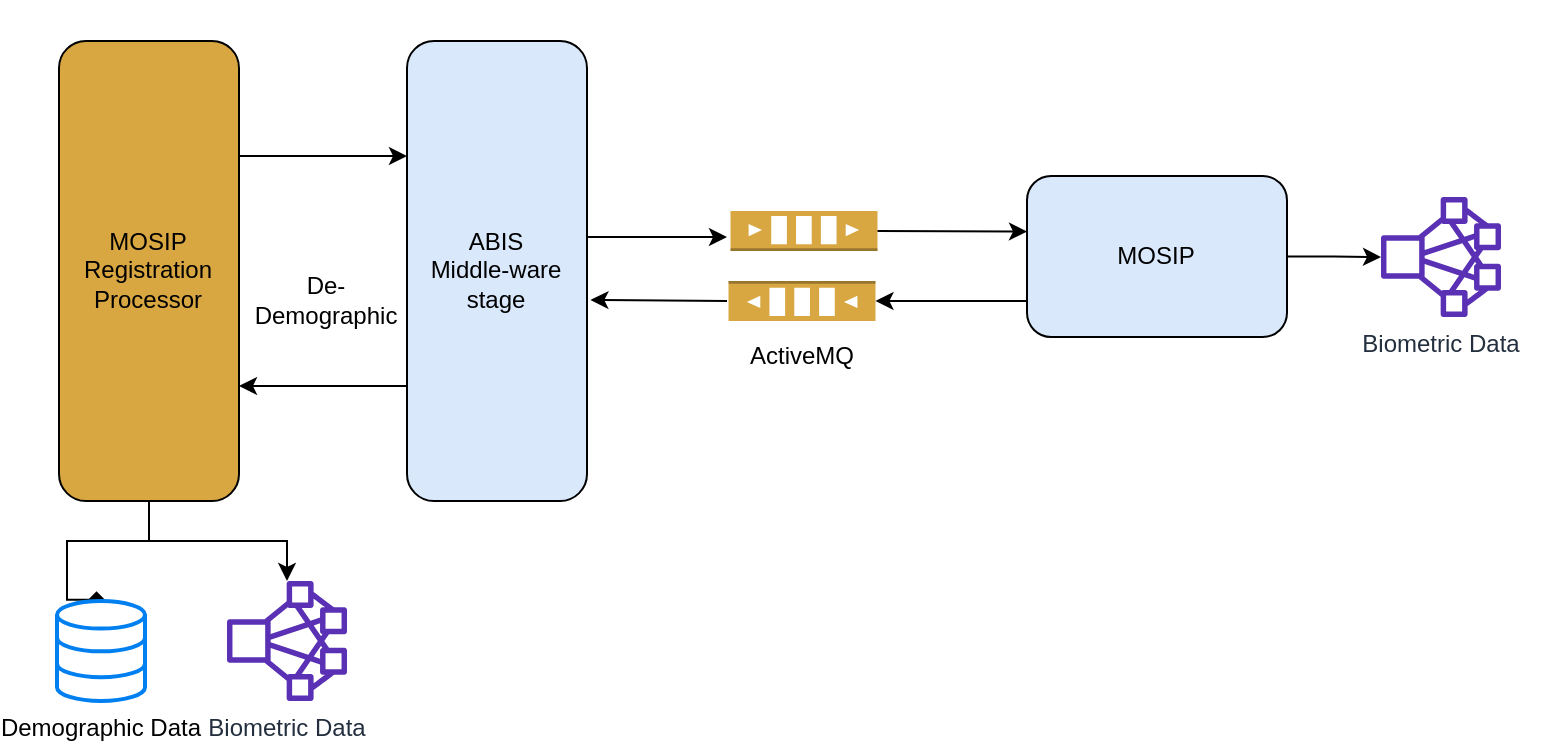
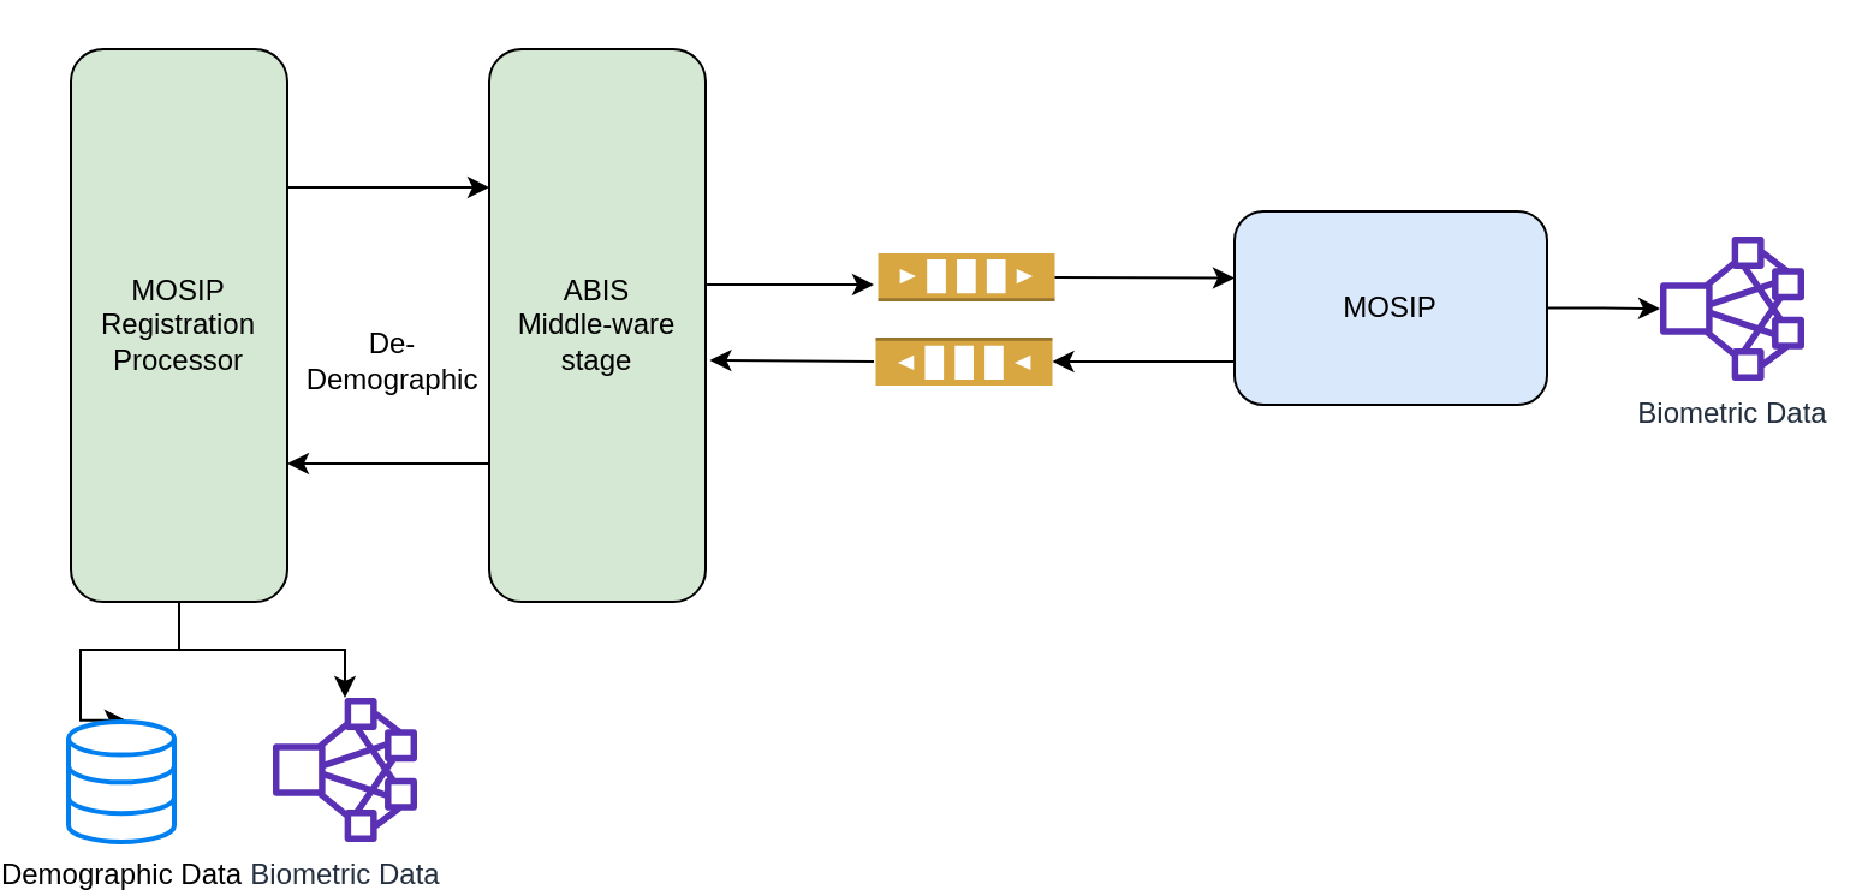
- <mxCell id="7" value="MOSIP&lt;br&gt;Registration Processor" style="rounded=1;whiteSpace=wrap;html=1;fillColor=#d9a741;strokeColor=#000000;" parent="1" vertex="1"><mxGeometry x="21" y="20" width="90" height="230" as="geometry" /></mxCell>
+ <mxCell id="7" value="MOSIP&lt;br&gt;Registration Processor" style="rounded=1;whiteSpace=wrap;html=1;fillColor=#d5e8d4;strokeColor=#000000;" parent="1" vertex="1"><mxGeometry x="21" y="20" width="90" height="230" as="geometry" /></mxCell>
- <mxCell id="3" value="ABIS&lt;br&gt;Middle-ware stage" style="rounded=1;whiteSpace=wrap;html=1;fillColor=#dae8fc;strokeColor=#000000;" parent="1" vertex="1"><mxGeometry x="195" y="20" width="90" height="230" as="geometry" /></mxCell>
+ <mxCell id="3" value="ABIS&lt;br&gt;Middle-ware stage" style="rounded=1;whiteSpace=wrap;html=1;fillColor=#d5e8d4;strokeColor=#000000;" parent="1" vertex="1"><mxGeometry x="195" y="20" width="90" height="230" as="geometry" /></mxCell>
- <mxCell id="15" value="ActiveMQ" style="text;html=1;strokeColor=none;fillColor=none;align=center;verticalAlign=middle;whiteSpace=wrap;rounded=0;" parent="1" vertex="1"><mxGeometry x="372.5" y="168" width="40" height="20" as="geometry" /></mxCell>
- <mxCell id="5" style="edgeStyle=orthogonalEdgeStyle;rounded=0;orthogonalLoop=1;jettySize=auto;html=1;entryX=0.545;entryY=-0.013;entryDx=0;entryDy=0;entryPerimeter=0;endArrow=diamond;" parent="1" source="7" target="9" edge="1"><mxGeometry relative="1" as="geometry"><Array as="points"><mxPoint x="66" y="270" /><mxPoint x="25" y="270" /><mxPoint x="25" y="299" /></Array></mxGeometry></mxCell>
+ <mxCell id="5" style="edgeStyle=orthogonalEdgeStyle;rounded=0;orthogonalLoop=1;jettySize=auto;html=1;entryX=0.545;entryY=-0.013;entryDx=0;entryDy=0;entryPerimeter=0;" parent="1" source="7" target="9" edge="1"><mxGeometry relative="1" as="geometry"><Array as="points"><mxPoint x="66" y="270" /><mxPoint x="25" y="270" /><mxPoint x="25" y="299" /></Array></mxGeometry></mxCell>
